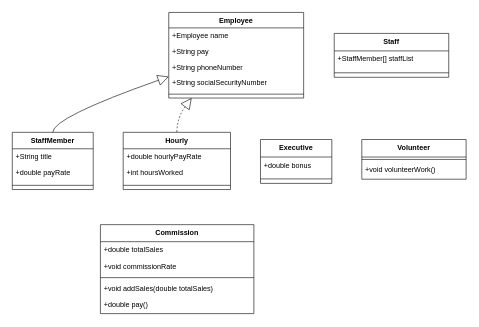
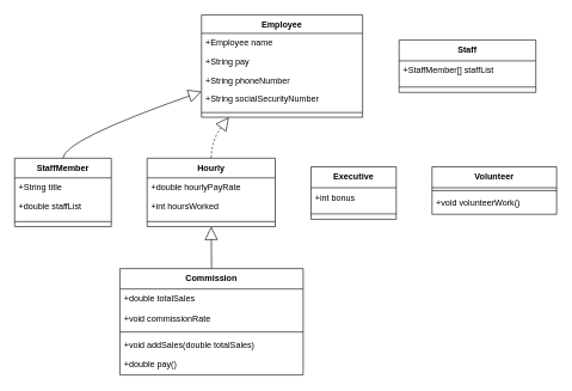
- <mxCell id="23" value="+double bonus" style="text;strokeColor=none;fillColor=none;align=left;verticalAlign=top;spacingLeft=4;spacingRight=4;overflow=hidden;rotatable=0;points=[[0,0.5],[1,0.5]];portConstraint=eastwest;" vertex="1" parent="22"><mxGeometry y="29.2" width="119" height="29" as="geometry" /></mxCell>
+ <mxCell id="23" value="+int bonus" style="text;strokeColor=none;fillColor=none;align=left;verticalAlign=top;spacingLeft=4;spacingRight=4;overflow=hidden;rotatable=0;points=[[0,0.5],[1,0.5]];portConstraint=eastwest;" vertex="1" parent="22"><mxGeometry y="29.2" width="119" height="29" as="geometry" /></mxCell>
- <mxCell id="10" value="+double payRate" style="text;strokeColor=none;fillColor=none;align=left;verticalAlign=top;spacingLeft=4;spacingRight=4;overflow=hidden;rotatable=0;points=[[0,0.5],[1,0.5]];portConstraint=eastwest;" vertex="1" parent="8"><mxGeometry y="54.429" width="135" height="27" as="geometry" /></mxCell>
+ <mxCell id="10" value="+double staffList" style="text;strokeColor=none;fillColor=none;align=left;verticalAlign=top;spacingLeft=4;spacingRight=4;overflow=hidden;rotatable=0;points=[[0,0.5],[1,0.5]];portConstraint=eastwest;" vertex="1" parent="8"><mxGeometry y="54.429" width="135" height="27" as="geometry" /></mxCell>
+ <mxCell id="33" value="" style="curved=1;startArrow=block;startSize=16;startFill=0;endArrow=none;exitX=0.5;exitY=1;entryX=0.5;entryY=0;rounded=0;" edge="1" parent="1" source="12" target="16"><mxGeometry relative="1" as="geometry"><Array as="points" /></mxGeometry></mxCell>
